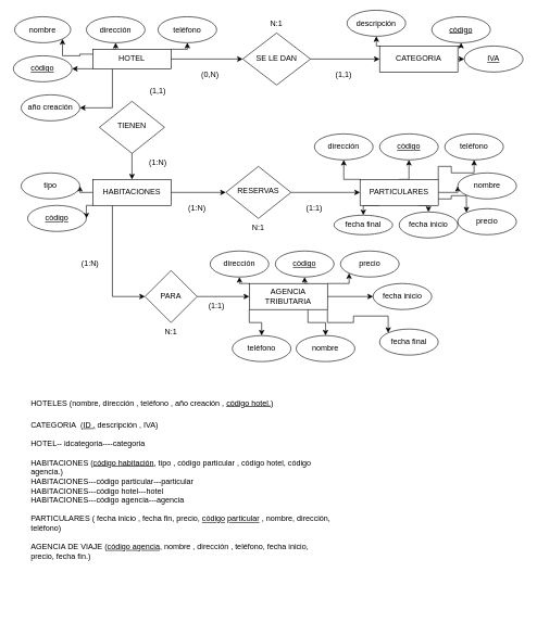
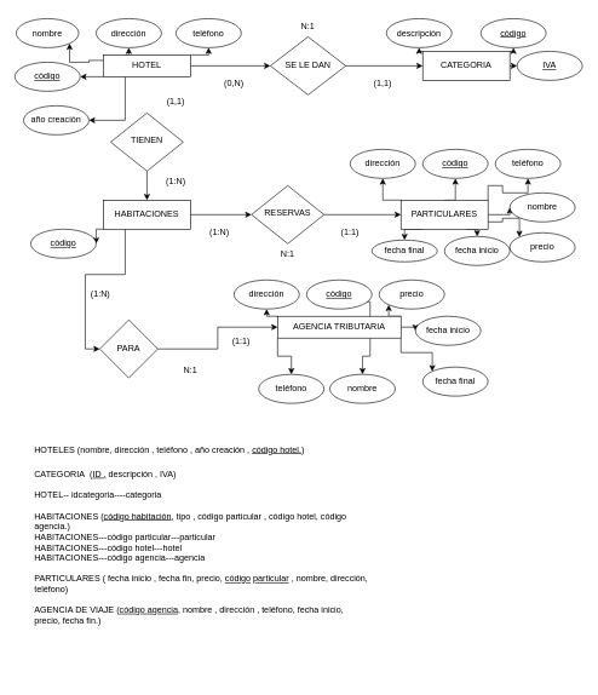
- <mxCell id="37" value="descripción" style="ellipse;whiteSpace=wrap;html=1;" vertex="1" parent="1"><mxGeometry x="532" y="15" width="90" height="40" as="geometry" /></mxCell>
+ <mxCell id="37" value="descripción" style="ellipse;whiteSpace=wrap;html=1;" vertex="1" parent="1"><mxGeometry x="532" y="25" width="90" height="40" as="geometry" /></mxCell>
- <mxCell id="41" value="tipo" style="ellipse;whiteSpace=wrap;html=1;" vertex="1" parent="1"><mxGeometry x="32" y="265" width="90" height="40" as="geometry" /></mxCell>
- <mxCell id="27" style="edgeStyle=orthogonalEdgeStyle;rounded=0;orthogonalLoop=1;jettySize=auto;html=1;exitX=0;exitY=0.5;exitDx=0;exitDy=0;entryX=1;entryY=0.5;entryDx=0;entryDy=0;" edge="1" parent="1" source="29" target="41"><mxGeometry relative="1" as="geometry" /></mxCell>
- <mxCell id="50" value="PARA" style="rhombus;whiteSpace=wrap;html=1;" vertex="1" parent="1"><mxGeometry x="222" y="415" width="80" height="80" as="geometry" /></mxCell>
+ <mxCell id="50" value="PARA" style="rhombus;whiteSpace=wrap;html=1;" vertex="1" parent="1"><mxGeometry x="137" y="440" width="80" height="80" as="geometry" /></mxCell>
- <mxCell id="58" value="AGENCIA TRIBUTARIA" style="rounded=0;whiteSpace=wrap;html=1;" vertex="1" parent="1"><mxGeometry x="382" y="435" width="120" height="40" as="geometry" /></mxCell>
+ <mxCell id="58" value="AGENCIA TRIBUTARIA" style="rounded=0;whiteSpace=wrap;html=1;" vertex="1" parent="1"><mxGeometry x="382" y="435" width="170" height="30" as="geometry" /></mxCell>
